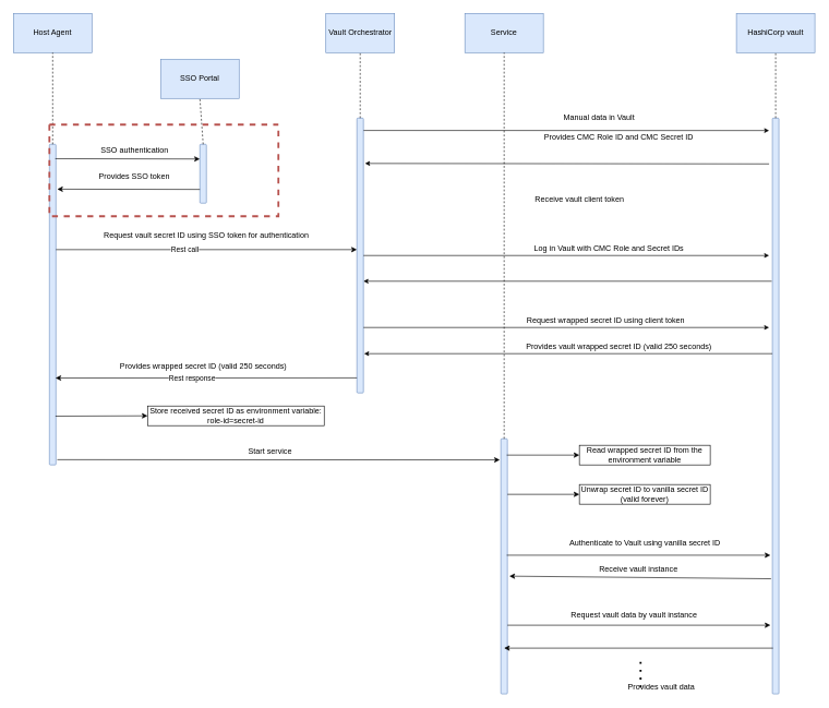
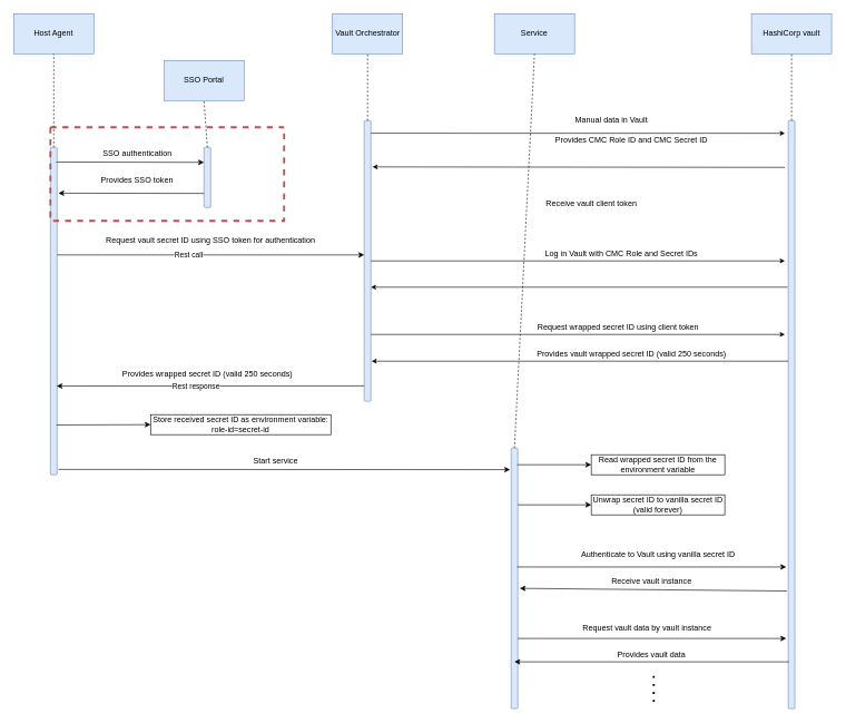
- <mxCell id="21" value="Service" style="rounded=0;whiteSpace=wrap;html=1;fillColor=#dae8fc;strokeColor=#6c8ebf;" parent="1" vertex="1"><mxGeometry x="710" y="20" width="120" height="60" as="geometry" /></mxCell>
+ <mxCell id="21" value="Service" style="rounded=0;whiteSpace=wrap;html=1;fillColor=#dae8fc;strokeColor=#6c8ebf;" parent="1" vertex="1"><mxGeometry x="740" y="20" width="120" height="60" as="geometry" /></mxCell>
- <mxCell id="42" value="Provides vault data" style="text;html=1;align=center;verticalAlign=middle;resizable=0;points=[];autosize=1;strokeColor=none;" parent="1" vertex="1"><mxGeometry x="950" y="1040" width="120" height="20" as="geometry" /></mxCell>
+ <mxCell id="42" value="Provides vault data" style="text;html=1;align=center;verticalAlign=middle;resizable=0;points=[];autosize=1;strokeColor=none;" parent="1" vertex="1"><mxGeometry x="915" y="970" width="120" height="20" as="geometry" /></mxCell>
